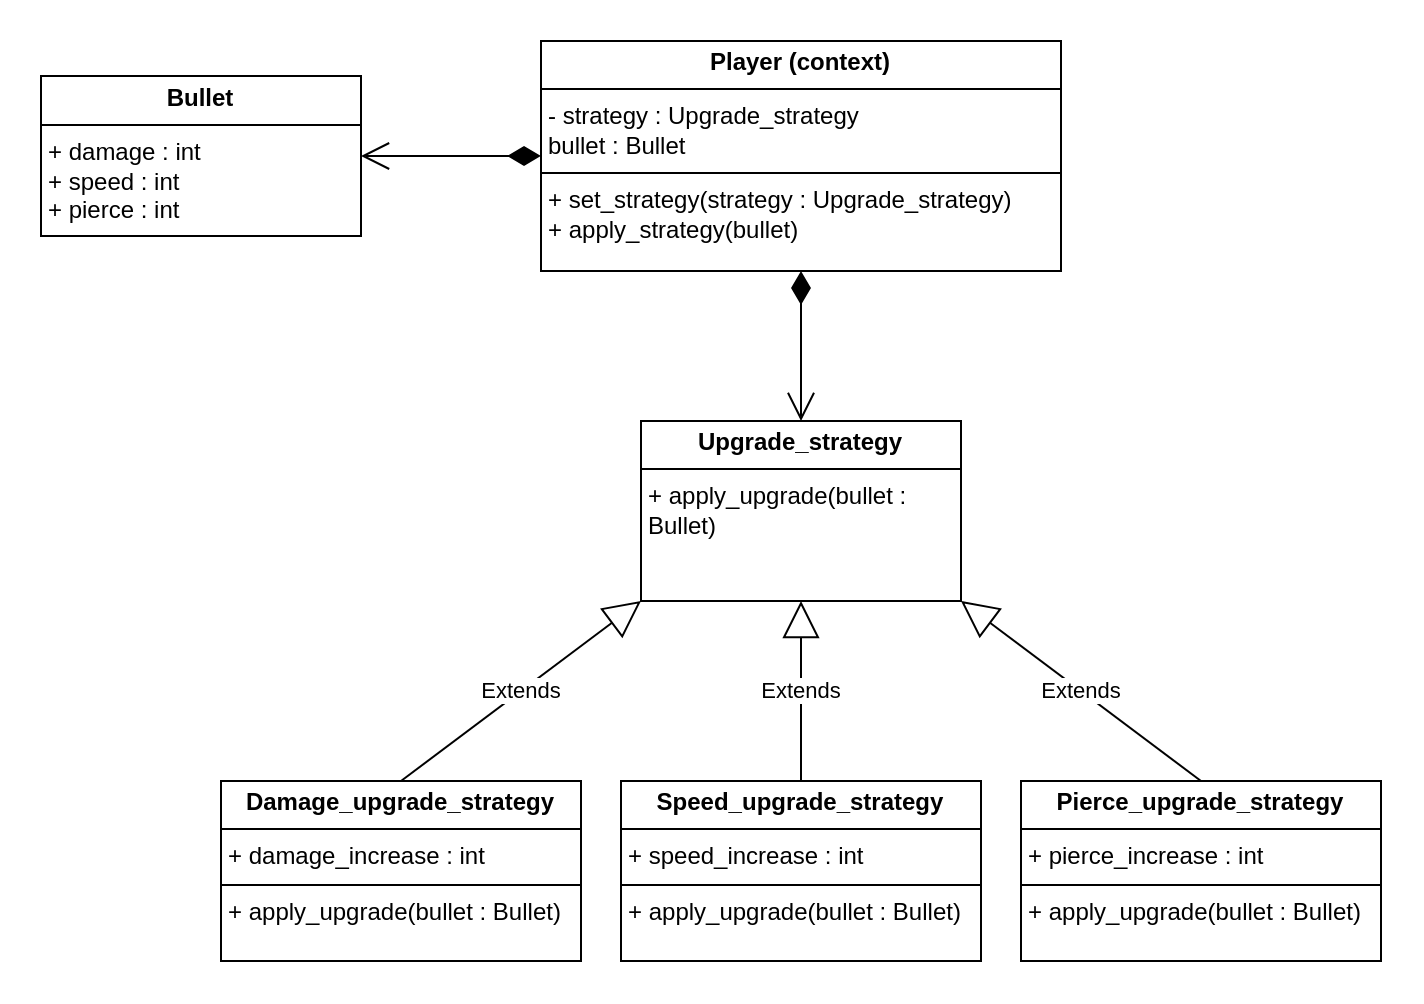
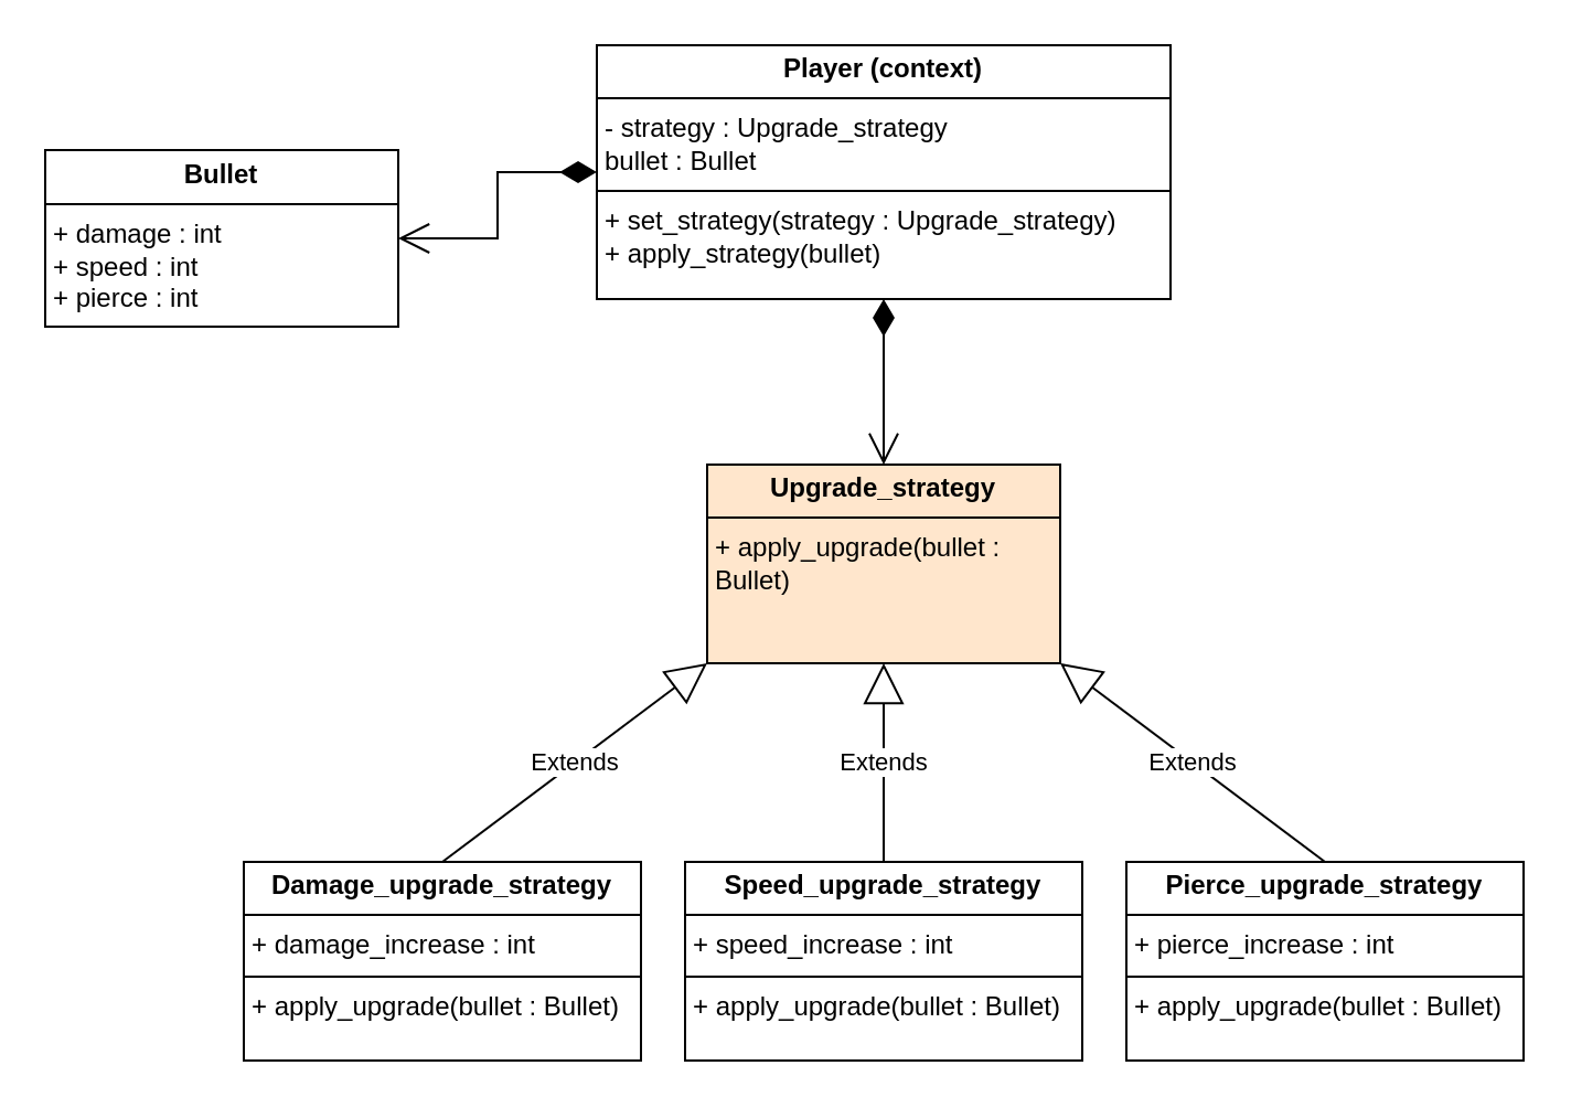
- <mxCell id="2" value="&lt;p style=&quot;margin:0px;margin-top:4px;text-align:center;&quot;&gt;&lt;b&gt;Bullet&lt;/b&gt;&lt;/p&gt;&lt;hr size=&quot;1&quot; style=&quot;border-style:solid;&quot;&gt;&lt;p style=&quot;margin:0px;margin-left:4px;&quot;&gt;+ damage : int&lt;/p&gt;&lt;p style=&quot;margin:0px;margin-left:4px;&quot;&gt;+ speed : int&lt;/p&gt;&lt;p style=&quot;margin:0px;margin-left:4px;&quot;&gt;+ pierce : int&lt;/p&gt;" style="verticalAlign=top;align=left;overflow=fill;html=1;whiteSpace=wrap;" parent="1" vertex="1"><mxGeometry x="20" y="37.5" width="160" height="80" as="geometry" /></mxCell>
+ <mxCell id="2" value="&lt;p style=&quot;margin:0px;margin-top:4px;text-align:center;&quot;&gt;&lt;b&gt;Bullet&lt;/b&gt;&lt;/p&gt;&lt;hr size=&quot;1&quot; style=&quot;border-style:solid;&quot;&gt;&lt;p style=&quot;margin:0px;margin-left:4px;&quot;&gt;+ damage : int&lt;/p&gt;&lt;p style=&quot;margin:0px;margin-left:4px;&quot;&gt;+ speed : int&lt;/p&gt;&lt;p style=&quot;margin:0px;margin-left:4px;&quot;&gt;+ pierce : int&lt;/p&gt;" style="verticalAlign=top;align=left;overflow=fill;html=1;whiteSpace=wrap;" parent="1" vertex="1"><mxGeometry x="20" y="67.5" width="160" height="80" as="geometry" /></mxCell>
- <mxCell id="3" value="&lt;p style=&quot;margin:0px;margin-top:4px;text-align:center;&quot;&gt;&lt;b&gt;Upgrade_strategy&lt;/b&gt;&lt;/p&gt;&lt;hr size=&quot;1&quot; style=&quot;border-style:solid;&quot;&gt;&lt;p style=&quot;margin:0px;margin-left:4px;&quot;&gt;+ apply_upgrade(bullet : Bullet)&lt;/p&gt;" style="verticalAlign=top;align=left;overflow=fill;html=1;whiteSpace=wrap;" parent="1" vertex="1"><mxGeometry x="320" y="210" width="160" height="90" as="geometry" /></mxCell>
+ <mxCell id="3" value="&lt;p style=&quot;margin:0px;margin-top:4px;text-align:center;&quot;&gt;&lt;b&gt;Upgrade_strategy&lt;/b&gt;&lt;/p&gt;&lt;hr size=&quot;1&quot; style=&quot;border-style:solid;&quot;&gt;&lt;p style=&quot;margin:0px;margin-left:4px;&quot;&gt;+ apply_upgrade(bullet : Bullet)&lt;/p&gt;" style="verticalAlign=top;align=left;overflow=fill;html=1;whiteSpace=wrap;fillColor=#ffe6cc;" parent="1" vertex="1"><mxGeometry x="320" y="210" width="160" height="90" as="geometry" /></mxCell>
